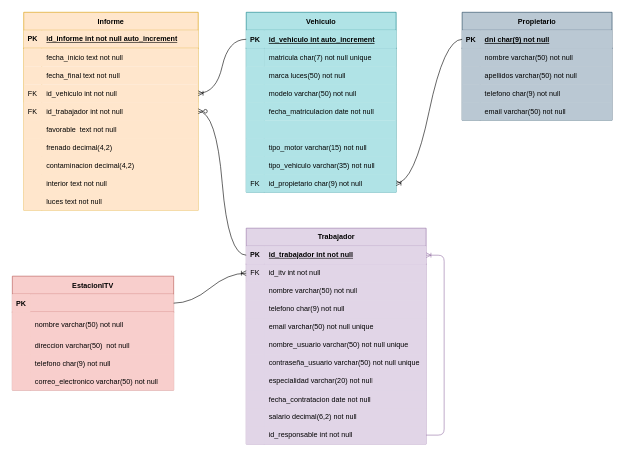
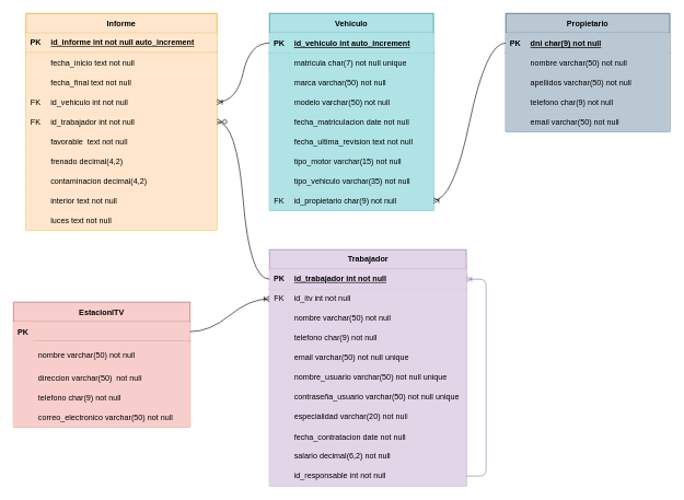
- <mxCell id="11" value="marca luces(50) not null" style="shape=partialRectangle;overflow=hidden;connectable=0;fillColor=#b0e3e6;top=0;left=0;bottom=0;right=0;align=left;spacingLeft=6;strokeColor=#0e8088;" parent="9" vertex="1"><mxGeometry x="30" width="220" height="30" as="geometry"><mxRectangle width="220" height="30" as="alternateBounds" /></mxGeometry></mxCell>
+ <mxCell id="11" value="marca varchar(50) not null" style="shape=partialRectangle;overflow=hidden;connectable=0;fillColor=#b0e3e6;top=0;left=0;bottom=0;right=0;align=left;spacingLeft=6;strokeColor=#0e8088;" parent="9" vertex="1"><mxGeometry x="30" width="220" height="30" as="geometry"><mxRectangle width="220" height="30" as="alternateBounds" /></mxGeometry></mxCell>
+ <mxCell id="20" value="fecha_ultima_revision text not null" style="shape=partialRectangle;overflow=hidden;connectable=0;fillColor=#b0e3e6;top=0;left=0;bottom=0;right=0;align=left;spacingLeft=6;strokeColor=#0e8088;" parent="18" vertex="1"><mxGeometry x="30" width="220" height="30" as="geometry"><mxRectangle width="220" height="30" as="alternateBounds" /></mxGeometry></mxCell>
